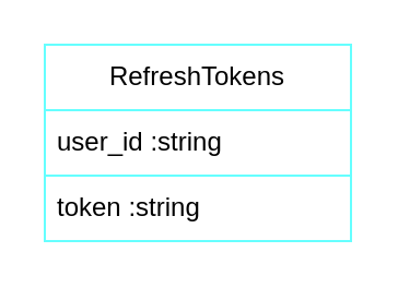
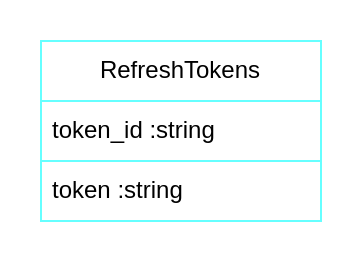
- <mxCell id="3" value="user_id :string" style="text;strokeColor=#66FFFF;fillColor=none;align=left;verticalAlign=middle;spacingLeft=4;spacingRight=4;overflow=hidden;points=[[0,0.5],[1,0.5]];portConstraint=eastwest;rotatable=0;whiteSpace=wrap;html=1;" vertex="1" parent="2"><mxGeometry y="30" width="140" height="30" as="geometry" /></mxCell>
+ <mxCell id="3" value="token_id :string" style="text;strokeColor=#66FFFF;fillColor=none;align=left;verticalAlign=middle;spacingLeft=4;spacingRight=4;overflow=hidden;points=[[0,0.5],[1,0.5]];portConstraint=eastwest;rotatable=0;whiteSpace=wrap;html=1;" vertex="1" parent="2"><mxGeometry y="30" width="140" height="30" as="geometry" /></mxCell>
